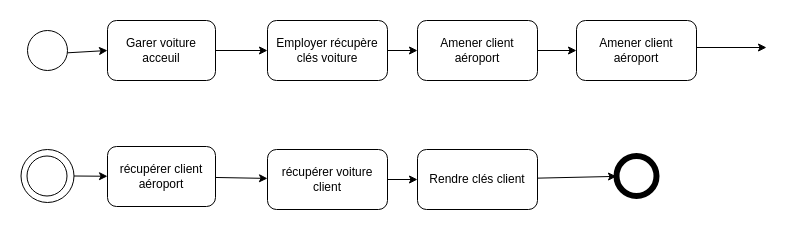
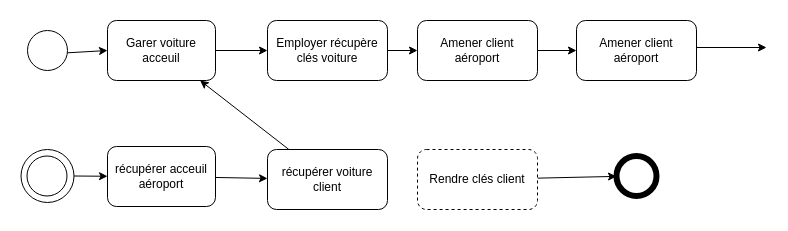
- <mxCell id="16" value="récupérer client aéroport" style="rounded=1;whiteSpace=wrap;html=1;strokeWidth=1;" vertex="1" parent="1"><mxGeometry x="107" y="146" width="108" height="60" as="geometry" /></mxCell>
+ <mxCell id="16" value="récupérer acceuil aéroport" style="rounded=1;whiteSpace=wrap;html=1;strokeWidth=1;" vertex="1" parent="1"><mxGeometry x="107" y="146" width="108" height="60" as="geometry" /></mxCell>
- <mxCell id="17" value="" style="edgeStyle=none;html=1;" edge="1" parent="1" source="18" target="20"><mxGeometry relative="1" as="geometry" /></mxCell>
+ <mxCell id="17" value="" style="edgeStyle=none;html=1;" edge="1" parent="1" source="18" target="5"><mxGeometry relative="1" as="geometry" /></mxCell>
- <mxCell id="20" value="Rendre clés client" style="rounded=1;whiteSpace=wrap;html=1;strokeWidth=1;" vertex="1" parent="1"><mxGeometry x="417" y="149" width="120" height="60" as="geometry" /></mxCell>
+ <mxCell id="20" value="Rendre clés client" style="rounded=1;whiteSpace=wrap;html=1;strokeWidth=1;dashed=1;" vertex="1" parent="1"><mxGeometry x="417" y="149" width="120" height="60" as="geometry" /></mxCell>
